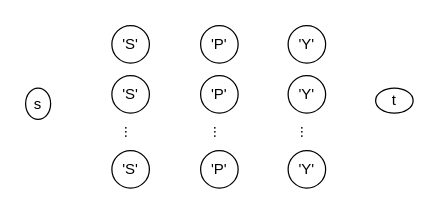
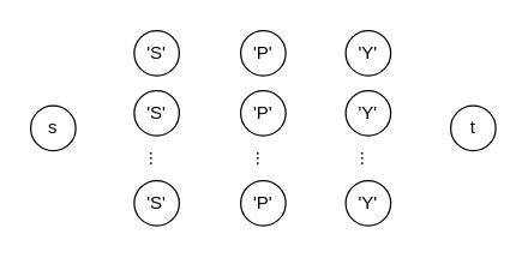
- <mxCell id="15" value="t" style="ellipse;whiteSpace=wrap;html=1;aspect=fixed;" vertex="1" parent="1"><mxGeometry x="300" y="70" width="30" height="20" as="geometry" /></mxCell>
+ <mxCell id="15" value="t" style="ellipse;whiteSpace=wrap;html=1;aspect=fixed;" vertex="1" parent="1"><mxGeometry x="300" y="70" width="30" height="30" as="geometry" /></mxCell>
- <mxCell id="2" value="s" style="ellipse;whiteSpace=wrap;html=1;aspect=fixed;" vertex="1" parent="1"><mxGeometry x="20" y="70" width="20" height="25" as="geometry" /></mxCell>
+ <mxCell id="2" value="s" style="ellipse;whiteSpace=wrap;html=1;aspect=fixed;" vertex="1" parent="1"><mxGeometry x="20" y="70" width="30" height="30" as="geometry" /></mxCell>
